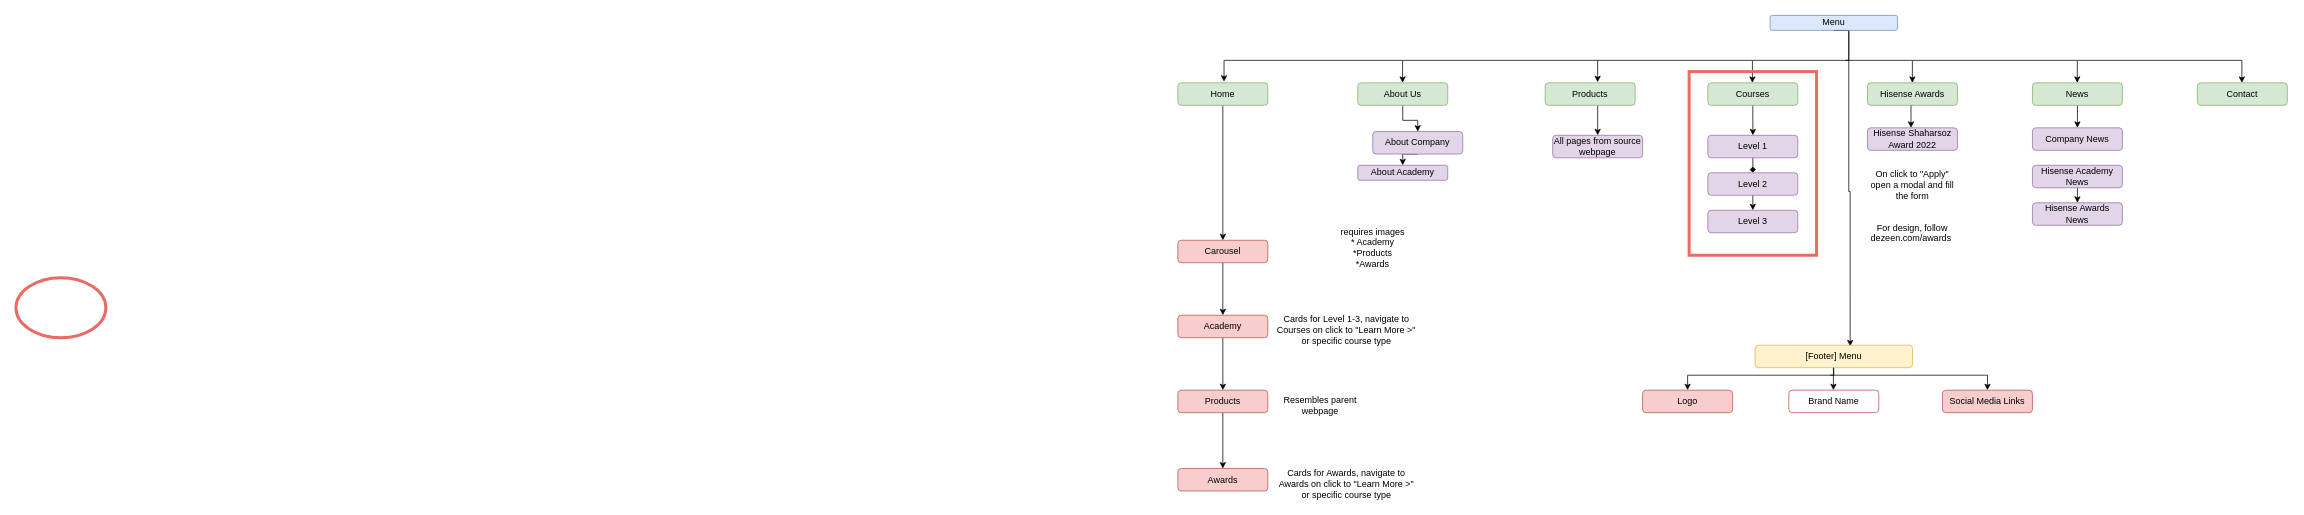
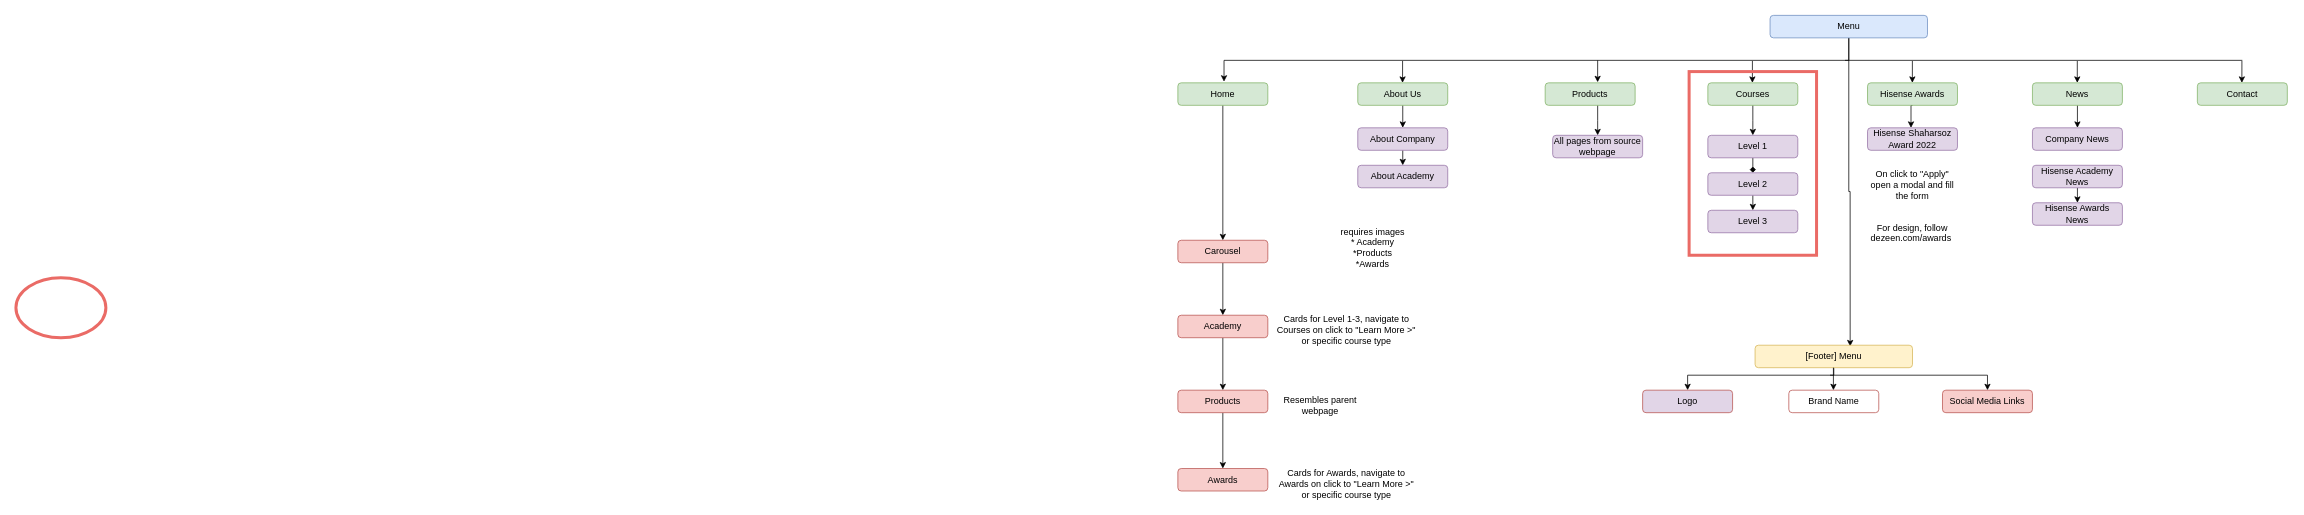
- <mxCell id="4" value="Menu" style="rounded=1;whiteSpace=wrap;html=1;fillColor=#dae8fc;strokeColor=#6c8ebf;" vertex="1" parent="1"><mxGeometry x="2360" y="20" width="170" height="20" as="geometry" /></mxCell>
+ <mxCell id="4" value="Menu" style="rounded=1;whiteSpace=wrap;html=1;fillColor=#dae8fc;strokeColor=#6c8ebf;" vertex="1" parent="1"><mxGeometry x="2360" y="20" width="210" height="30" as="geometry" /></mxCell>
- <mxCell id="17" value="About Company" style="rounded=1;whiteSpace=wrap;html=1;fillColor=#e1d5e7;strokeColor=#9673a6;" vertex="1" parent="1"><mxGeometry x="1830" y="175" width="120" height="30" as="geometry" /></mxCell>
+ <mxCell id="17" value="About Company" style="rounded=1;whiteSpace=wrap;html=1;fillColor=#e1d5e7;strokeColor=#9673a6;" vertex="1" parent="1"><mxGeometry x="1810" y="170" width="120" height="30" as="geometry" /></mxCell>
- <mxCell id="18" value="About Academy" style="rounded=1;whiteSpace=wrap;html=1;fillColor=#e1d5e7;strokeColor=#9673a6;" vertex="1" parent="1"><mxGeometry x="1810" y="220" width="120" height="20" as="geometry" /></mxCell>
+ <mxCell id="18" value="About Academy" style="rounded=1;whiteSpace=wrap;html=1;fillColor=#e1d5e7;strokeColor=#9673a6;" vertex="1" parent="1"><mxGeometry x="1810" y="220" width="120" height="30" as="geometry" /></mxCell>
- <mxCell id="39" value="Logo" style="rounded=1;whiteSpace=wrap;html=1;fillColor=#f8cecc;strokeColor=#b85450;" vertex="1" parent="1"><mxGeometry x="2190" y="520" width="120" height="30" as="geometry" /></mxCell>
+ <mxCell id="39" value="Logo" style="rounded=1;whiteSpace=wrap;html=1;fillColor=#e1d5e7;strokeColor=#b85450;" vertex="1" parent="1"><mxGeometry x="2190" y="520" width="120" height="30" as="geometry" /></mxCell>
